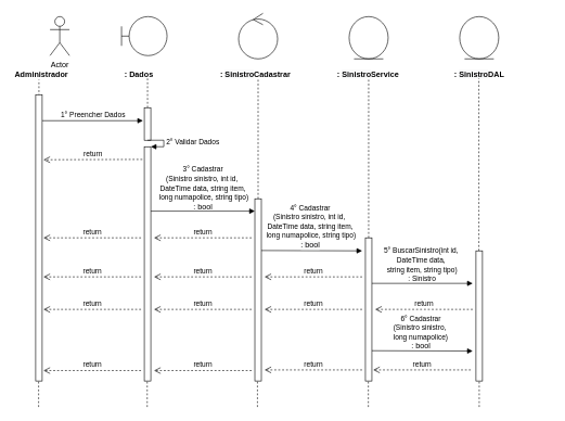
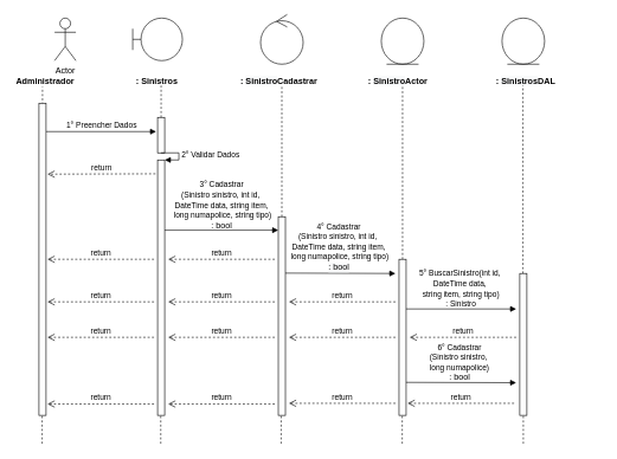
- <mxCell id="6" value="&lt;b&gt;: Dados&lt;/b&gt;" parent="1" vertex="1" style="text;html=1;"><mxGeometry as="geometry" height="30" width="150" y="100" x="189" /></mxCell>
+ <mxCell id="6" value="&lt;b&gt;: Sinistros&lt;/b&gt;" parent="1" vertex="1" style="text;html=1;"><mxGeometry as="geometry" height="30" width="150" y="100" x="189" /></mxCell>
- <mxCell id="12" value="&lt;b&gt;: &lt;/b&gt;&lt;span style=&quot;display: inline ; float: none ; background-color: rgb(248 , 249 , 250) ; color: rgb(0 , 0 , 0) ; font-family: &amp;#34;helvetica&amp;#34; ; font-size: 12px ; font-style: normal ; font-variant: normal ; font-weight: 700 ; letter-spacing: normal ; text-align: left ; text-decoration: none ; text-indent: 0px ; text-transform: none ; white-space: nowrap ; word-spacing: 0px&quot;&gt;Sinistro&lt;/span&gt;&lt;b&gt;Service&lt;/b&gt;" parent="1" vertex="1" style="text;html=1;"><mxGeometry as="geometry" height="30" width="150" y="100" x="516" /></mxCell>
+ <mxCell id="12" value="&lt;b&gt;: &lt;/b&gt;&lt;span style=&quot;display: inline ; float: none ; background-color: rgb(248 , 249 , 250) ; color: rgb(0 , 0 , 0) ; font-family: &amp;#34;helvetica&amp;#34; ; font-size: 12px ; font-style: normal ; font-variant: normal ; font-weight: 700 ; letter-spacing: normal ; text-align: left ; text-decoration: none ; text-indent: 0px ; text-transform: none ; white-space: nowrap ; word-spacing: 0px&quot;&gt;Sinistro&lt;/span&gt;&lt;b&gt;Actor&lt;/b&gt;" parent="1" vertex="1" style="text;html=1;"><mxGeometry as="geometry" height="30" width="150" y="100" x="516" /></mxCell>
- <mxCell id="14" value="&lt;b&gt;: &lt;/b&gt;&lt;span style=&quot;display: inline ; float: none ; background-color: rgb(248 , 249 , 250) ; color: rgb(0 , 0 , 0) ; font-family: &amp;#34;helvetica&amp;#34; ; font-size: 12px ; font-style: normal ; font-variant: normal ; font-weight: 700 ; letter-spacing: normal ; text-align: left ; text-decoration: none ; text-indent: 0px ; text-transform: none ; white-space: nowrap ; word-spacing: 0px&quot;&gt;Sinistro&lt;/span&gt;&lt;b&gt;DAL&lt;/b&gt;" parent="1" vertex="1" style="text;html=1;"><mxGeometry as="geometry" height="30" width="150" y="100" x="696" /></mxCell>
+ <mxCell id="14" value="&lt;b&gt;: &lt;/b&gt;&lt;span style=&quot;display: inline ; float: none ; background-color: rgb(248 , 249 , 250) ; color: rgb(0 , 0 , 0) ; font-family: &amp;#34;helvetica&amp;#34; ; font-size: 12px ; font-style: normal ; font-variant: normal ; font-weight: 700 ; letter-spacing: normal ; text-align: left ; text-decoration: none ; text-indent: 0px ; text-transform: none ; white-space: nowrap ; word-spacing: 0px&quot;&gt;Sinistros&lt;/span&gt;&lt;b&gt;DAL&lt;/b&gt;" parent="1" vertex="1" style="text;html=1;"><mxGeometry as="geometry" height="30" width="150" y="100" x="696" /></mxCell>
